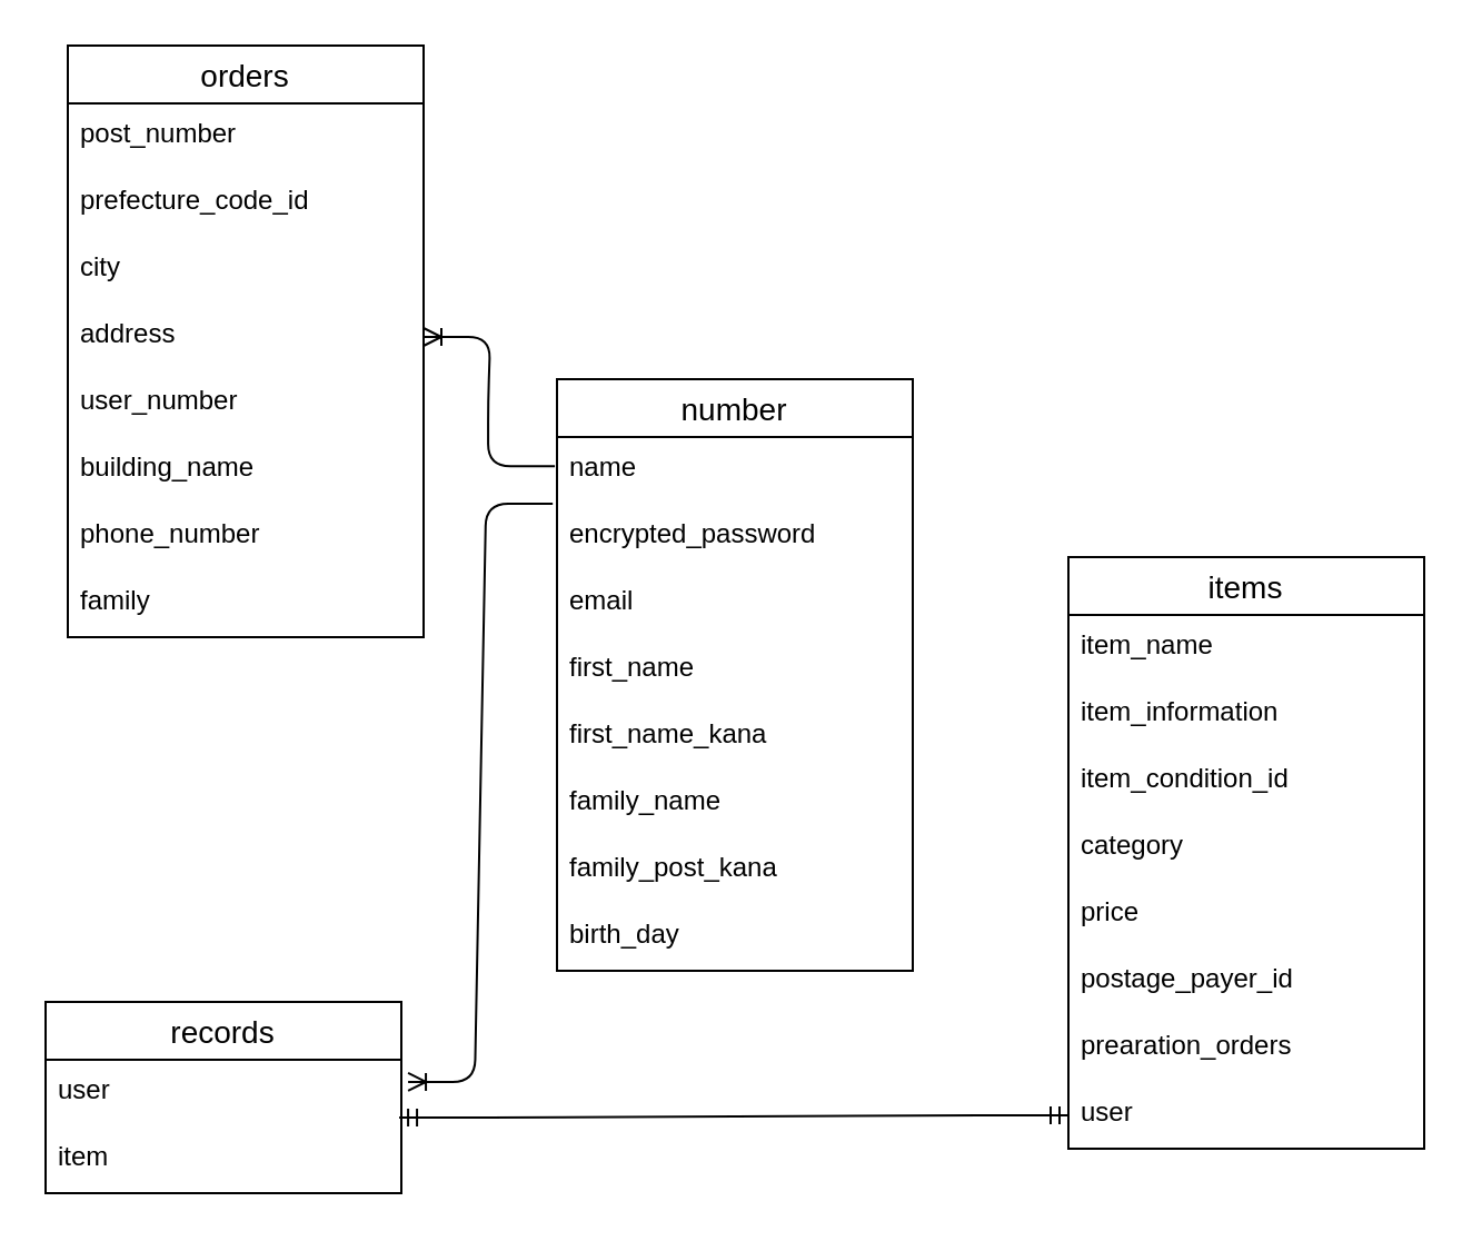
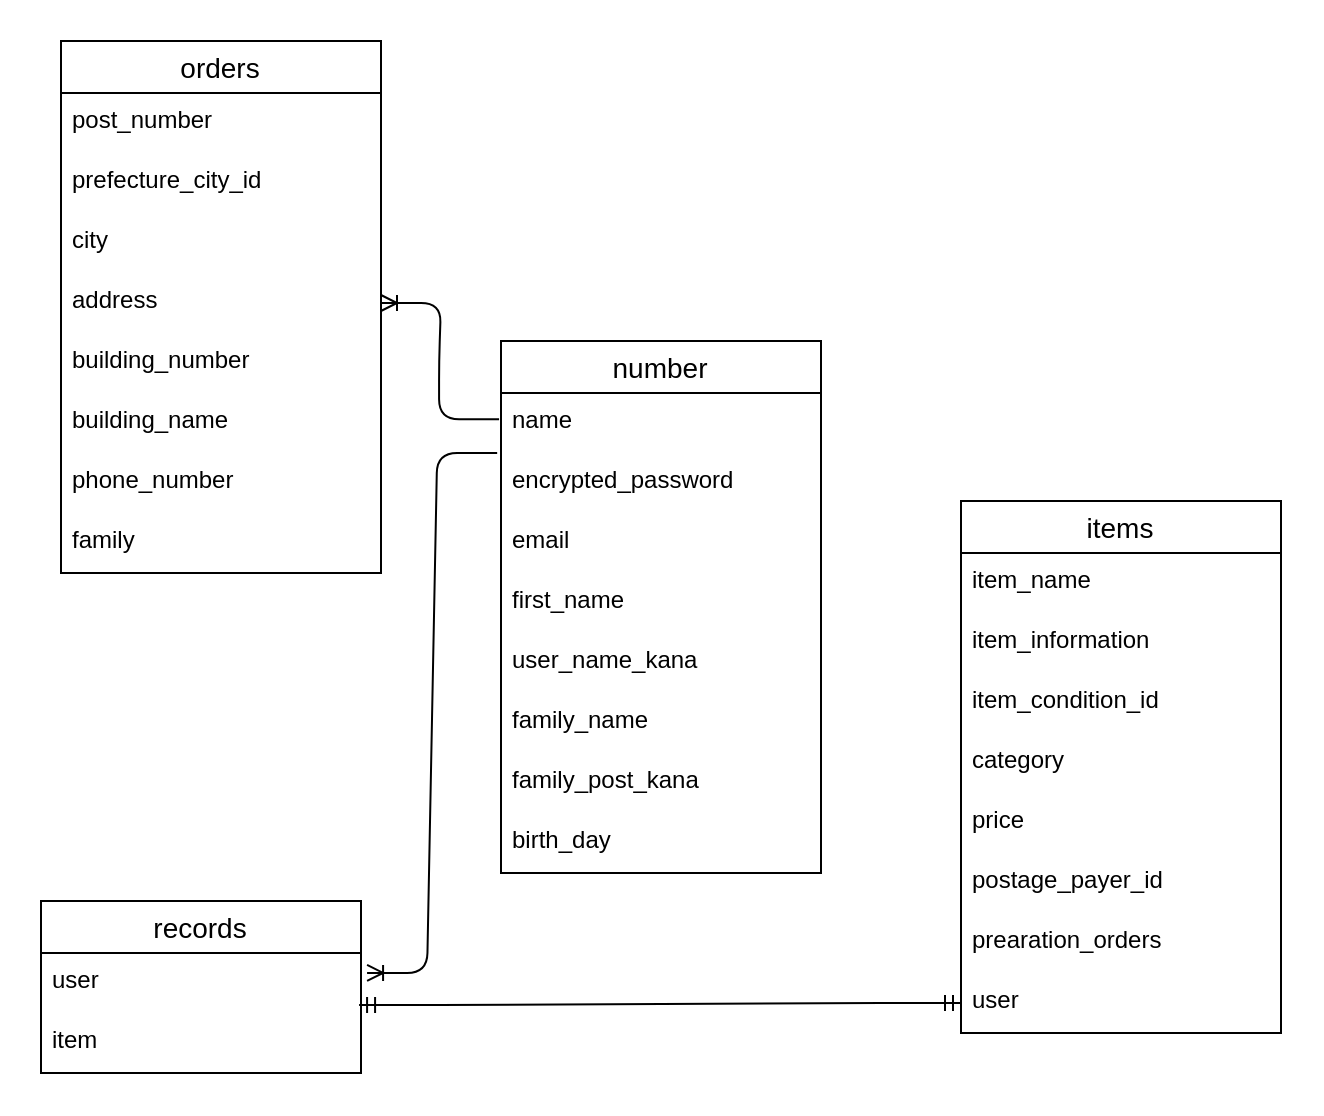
- <mxCell id="13" value="prefecture_code_id" style="text;strokeColor=none;fillColor=none;spacingLeft=4;spacingRight=4;overflow=hidden;rotatable=0;points=[[0,0.5],[1,0.5]];portConstraint=eastwest;fontSize=12;" vertex="1" parent="11"><mxGeometry y="56" width="160" height="30" as="geometry" /></mxCell>
+ <mxCell id="13" value="prefecture_city_id" style="text;strokeColor=none;fillColor=none;spacingLeft=4;spacingRight=4;overflow=hidden;rotatable=0;points=[[0,0.5],[1,0.5]];portConstraint=eastwest;fontSize=12;" vertex="1" parent="11"><mxGeometry y="56" width="160" height="30" as="geometry" /></mxCell>
- <mxCell id="16" value="user_number" style="text;strokeColor=none;fillColor=none;spacingLeft=4;spacingRight=4;overflow=hidden;rotatable=0;points=[[0,0.5],[1,0.5]];portConstraint=eastwest;fontSize=12;" vertex="1" parent="11"><mxGeometry y="146" width="160" height="30" as="geometry" /></mxCell>
+ <mxCell id="16" value="building_number" style="text;strokeColor=none;fillColor=none;spacingLeft=4;spacingRight=4;overflow=hidden;rotatable=0;points=[[0,0.5],[1,0.5]];portConstraint=eastwest;fontSize=12;" vertex="1" parent="11"><mxGeometry y="146" width="160" height="30" as="geometry" /></mxCell>
- <mxCell id="7" value="first_name_kana" style="text;strokeColor=none;fillColor=none;spacingLeft=4;spacingRight=4;overflow=hidden;rotatable=0;points=[[0,0.5],[1,0.5]];portConstraint=eastwest;fontSize=12;" vertex="1" parent="2"><mxGeometry y="146" width="160" height="30" as="geometry" /></mxCell>
+ <mxCell id="7" value="user_name_kana" style="text;strokeColor=none;fillColor=none;spacingLeft=4;spacingRight=4;overflow=hidden;rotatable=0;points=[[0,0.5],[1,0.5]];portConstraint=eastwest;fontSize=12;" vertex="1" parent="2"><mxGeometry y="146" width="160" height="30" as="geometry" /></mxCell>
